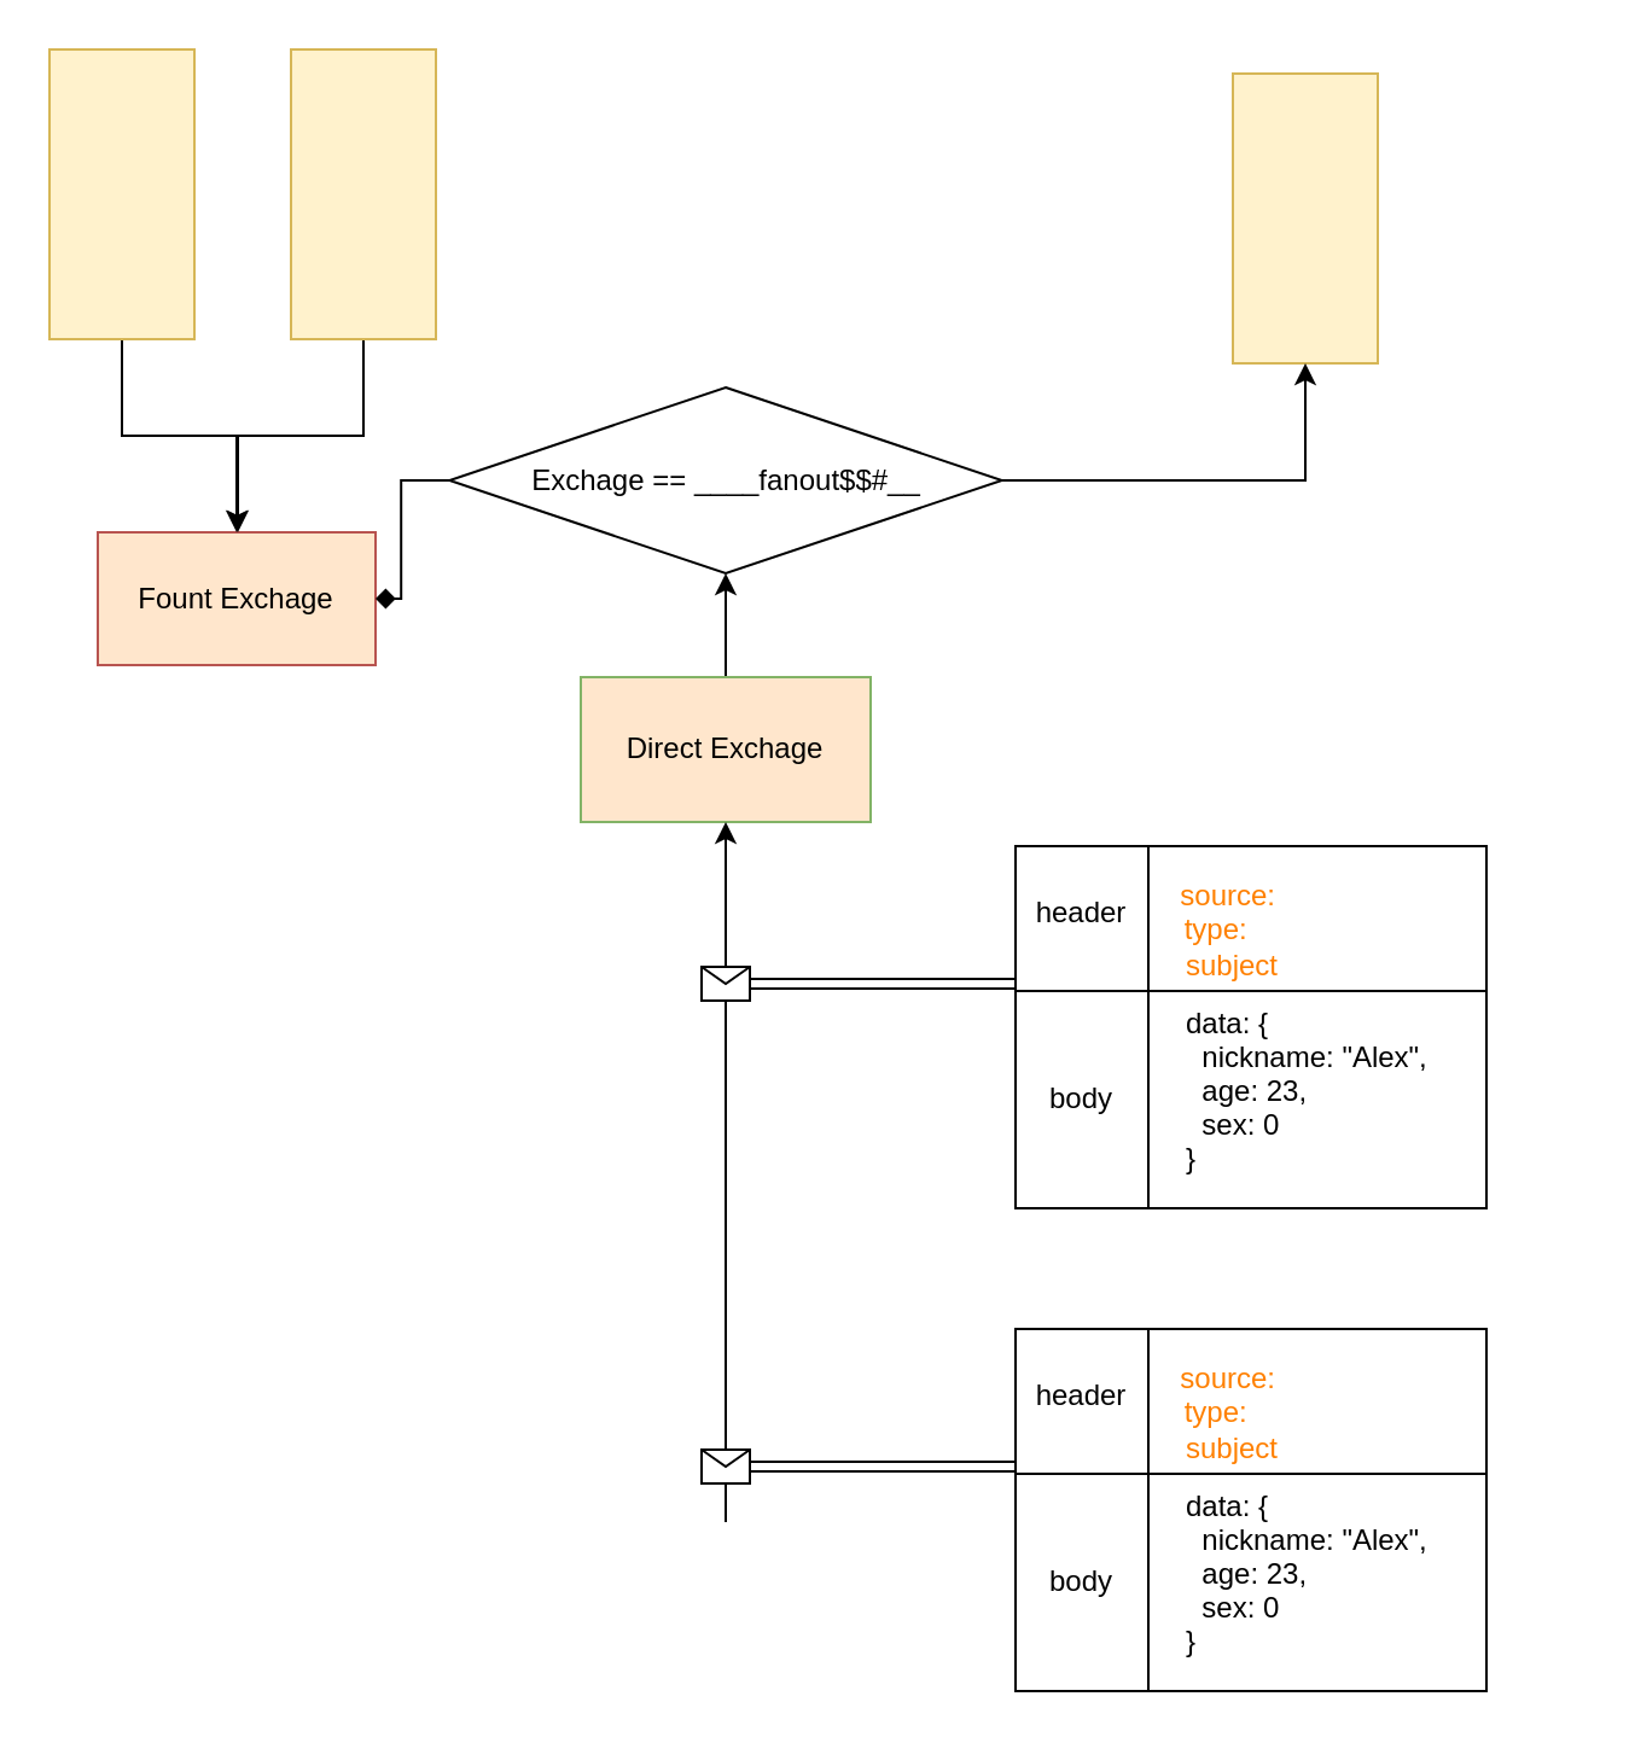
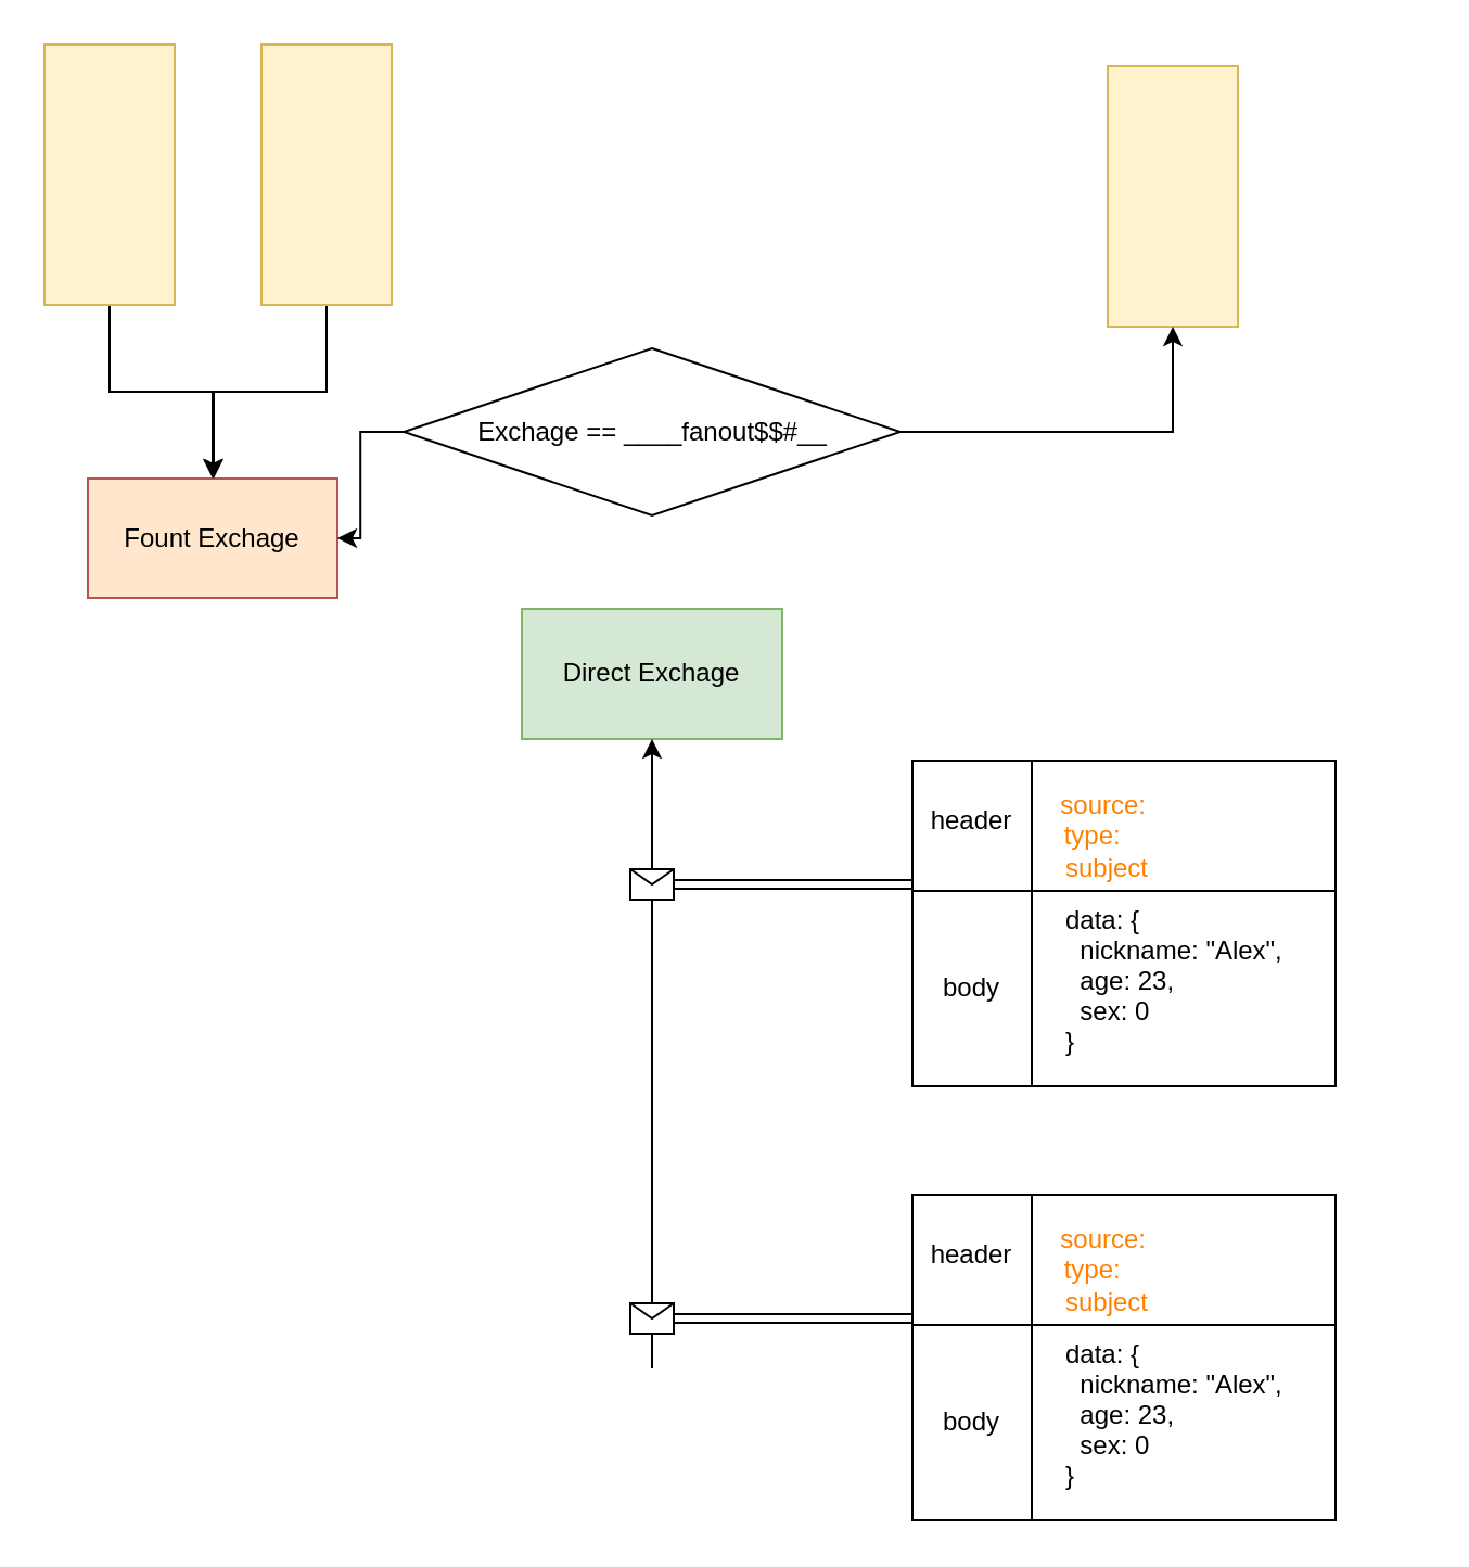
- <mxCell id="30" style="edgeStyle=orthogonalEdgeStyle;rounded=0;orthogonalLoop=1;jettySize=auto;html=1;exitX=0;exitY=0.5;exitDx=0;exitDy=0;entryX=1;entryY=0.5;entryDx=0;entryDy=0;fontColor=#FF8000;endArrow=diamond;" edge="1" parent="1" source="29" target="3"><mxGeometry relative="1" as="geometry" /></mxCell>
+ <mxCell id="30" style="edgeStyle=orthogonalEdgeStyle;rounded=0;orthogonalLoop=1;jettySize=auto;html=1;exitX=0;exitY=0.5;exitDx=0;exitDy=0;entryX=1;entryY=0.5;entryDx=0;entryDy=0;fontColor=#FF8000;" edge="1" parent="1" source="29" target="3"><mxGeometry relative="1" as="geometry" /></mxCell>
- <mxCell id="9" style="edgeStyle=orthogonalEdgeStyle;rounded=0;orthogonalLoop=1;jettySize=auto;html=1;entryX=0.5;entryY=1;entryDx=0;entryDy=0;fontColor=#FF8000;" edge="1" parent="8" source="10" target="29"><mxGeometry relative="1" as="geometry" /></mxCell>
- <mxCell id="10" value="Direct Exchage" style="rounded=0;whiteSpace=wrap;html=1;rotation=0;fillColor=#ffe6cc;strokeColor=#82b366;" vertex="1" parent="8"><mxGeometry x="10" y="200" width="120" height="60" as="geometry" /></mxCell>
+ <mxCell id="10" value="Direct Exchage" style="rounded=0;whiteSpace=wrap;html=1;rotation=0;fillColor=#d5e8d4;strokeColor=#82b366;" vertex="1" parent="8"><mxGeometry x="10" y="200" width="120" height="60" as="geometry" /></mxCell>
